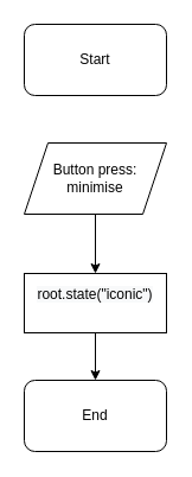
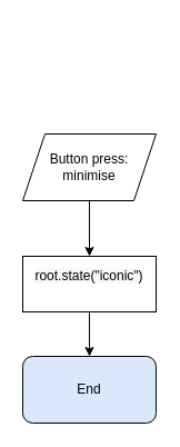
- <mxCell id="2" value="Start" style="rounded=1;whiteSpace=wrap;html=1;" vertex="1" parent="1"><mxGeometry x="20" y="20" width="120" height="60" as="geometry" /></mxCell>
- <mxCell id="7" value="End" style="rounded=1;whiteSpace=wrap;html=1;" vertex="1" parent="1"><mxGeometry x="20" y="320" width="120" height="60" as="geometry" /></mxCell>
+ <mxCell id="7" value="End" style="rounded=1;whiteSpace=wrap;html=1;fillColor=#dae8fc;" vertex="1" parent="1"><mxGeometry x="20" y="320" width="120" height="60" as="geometry" /></mxCell>
